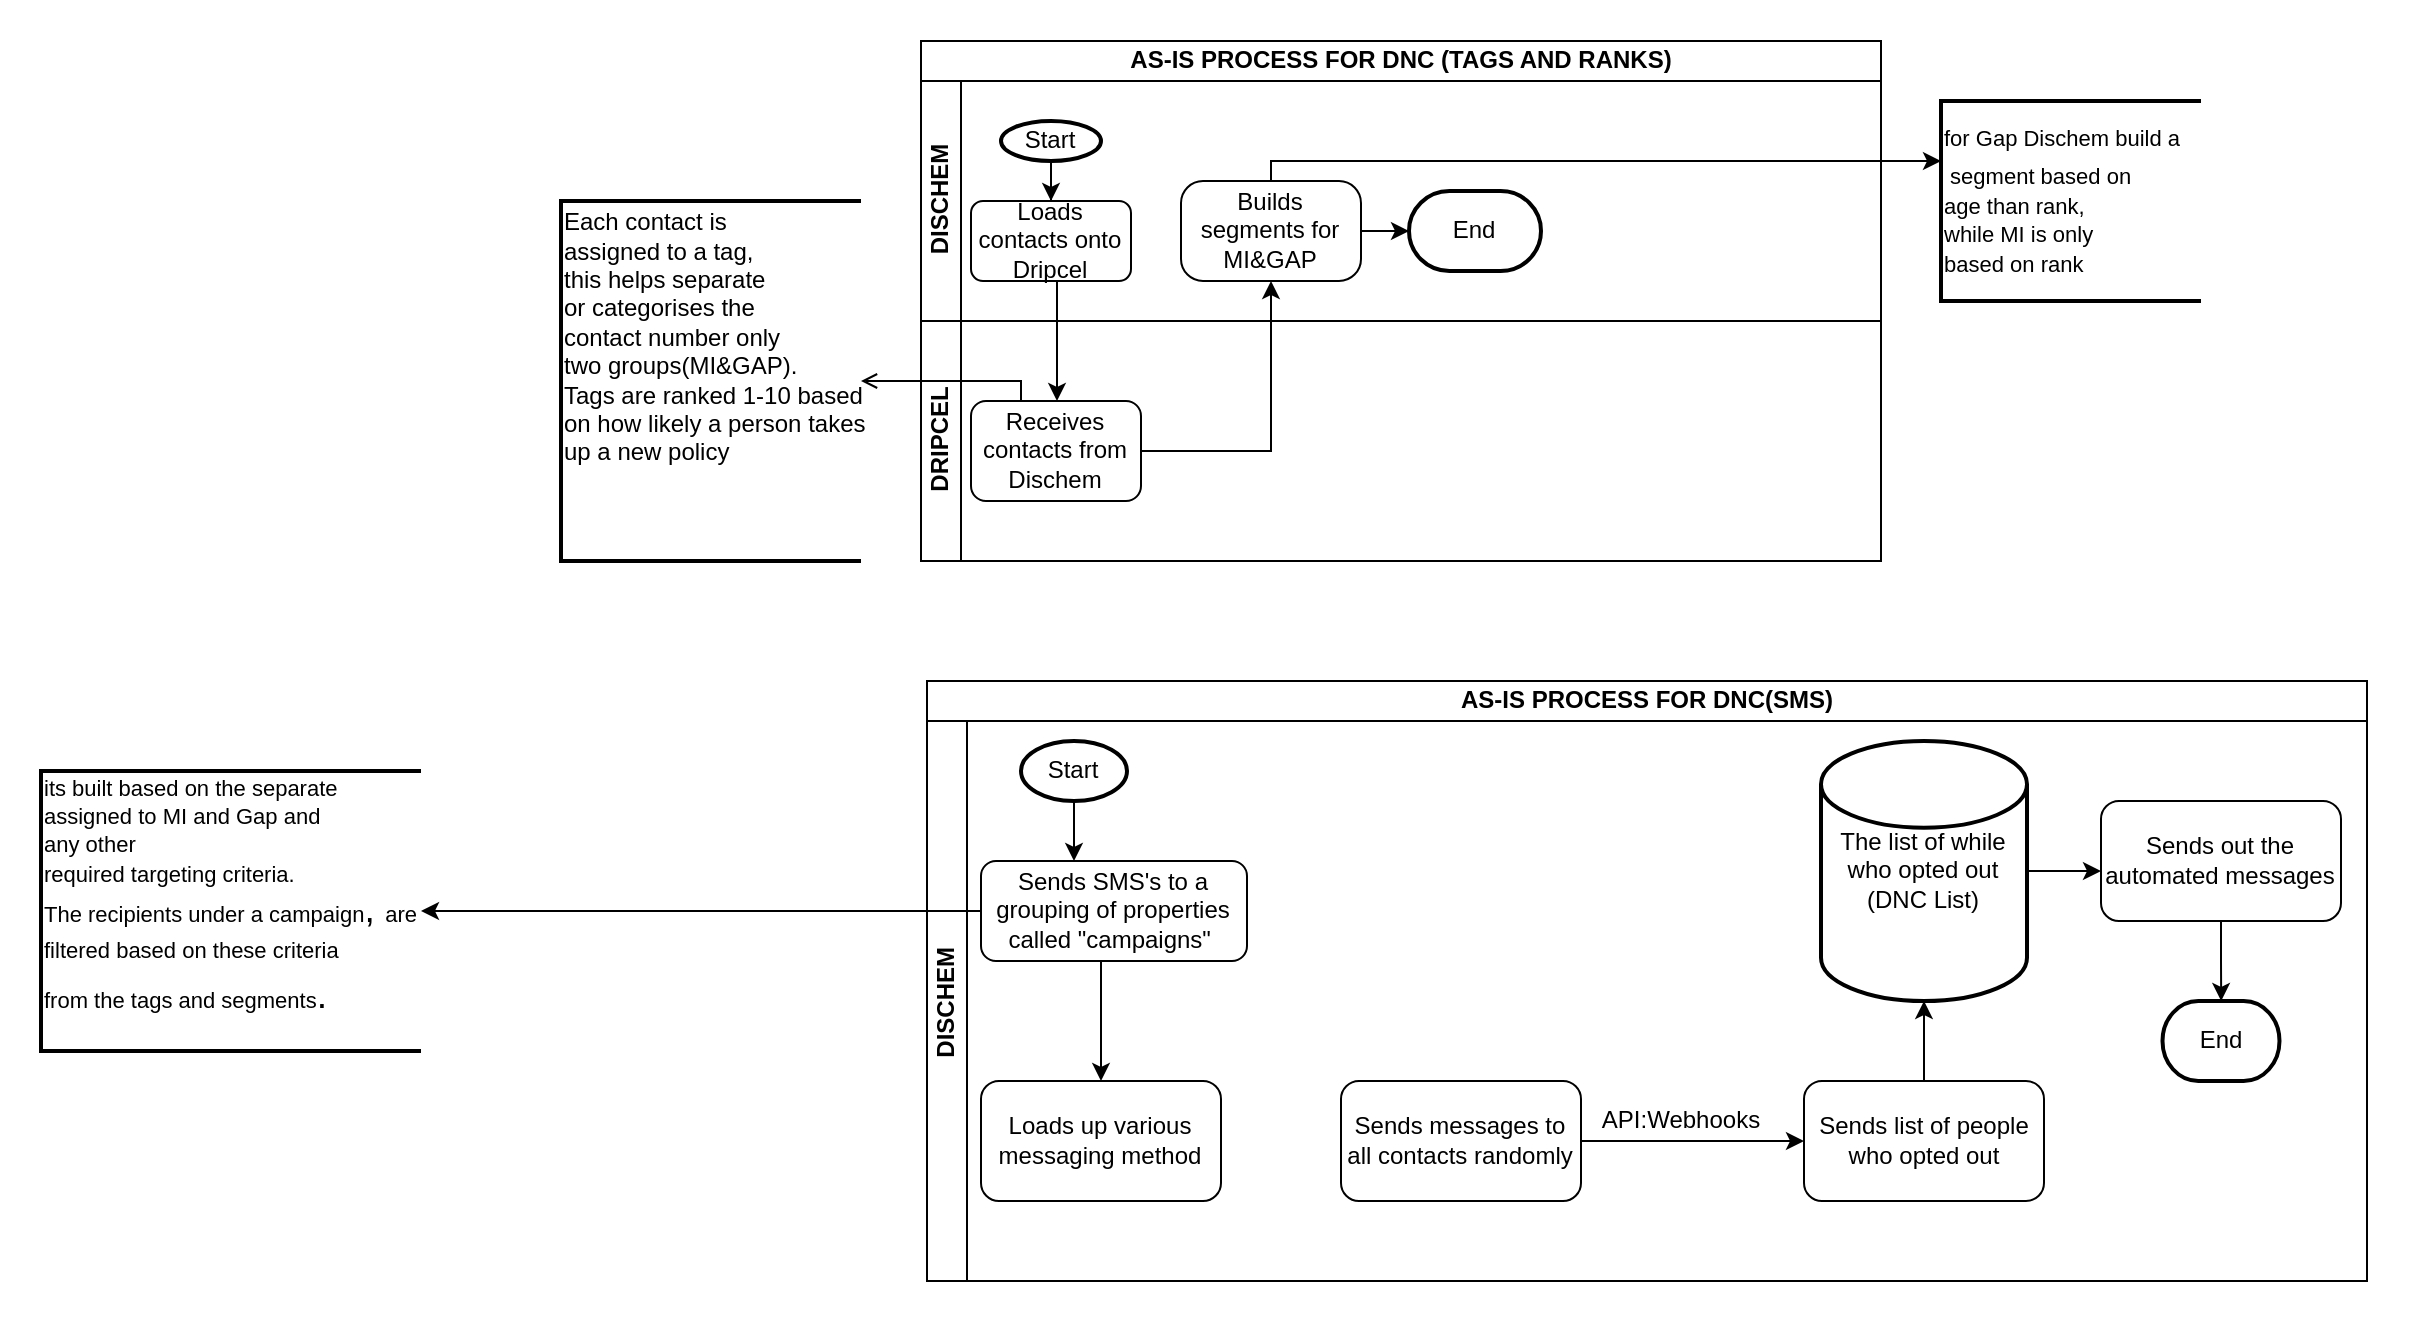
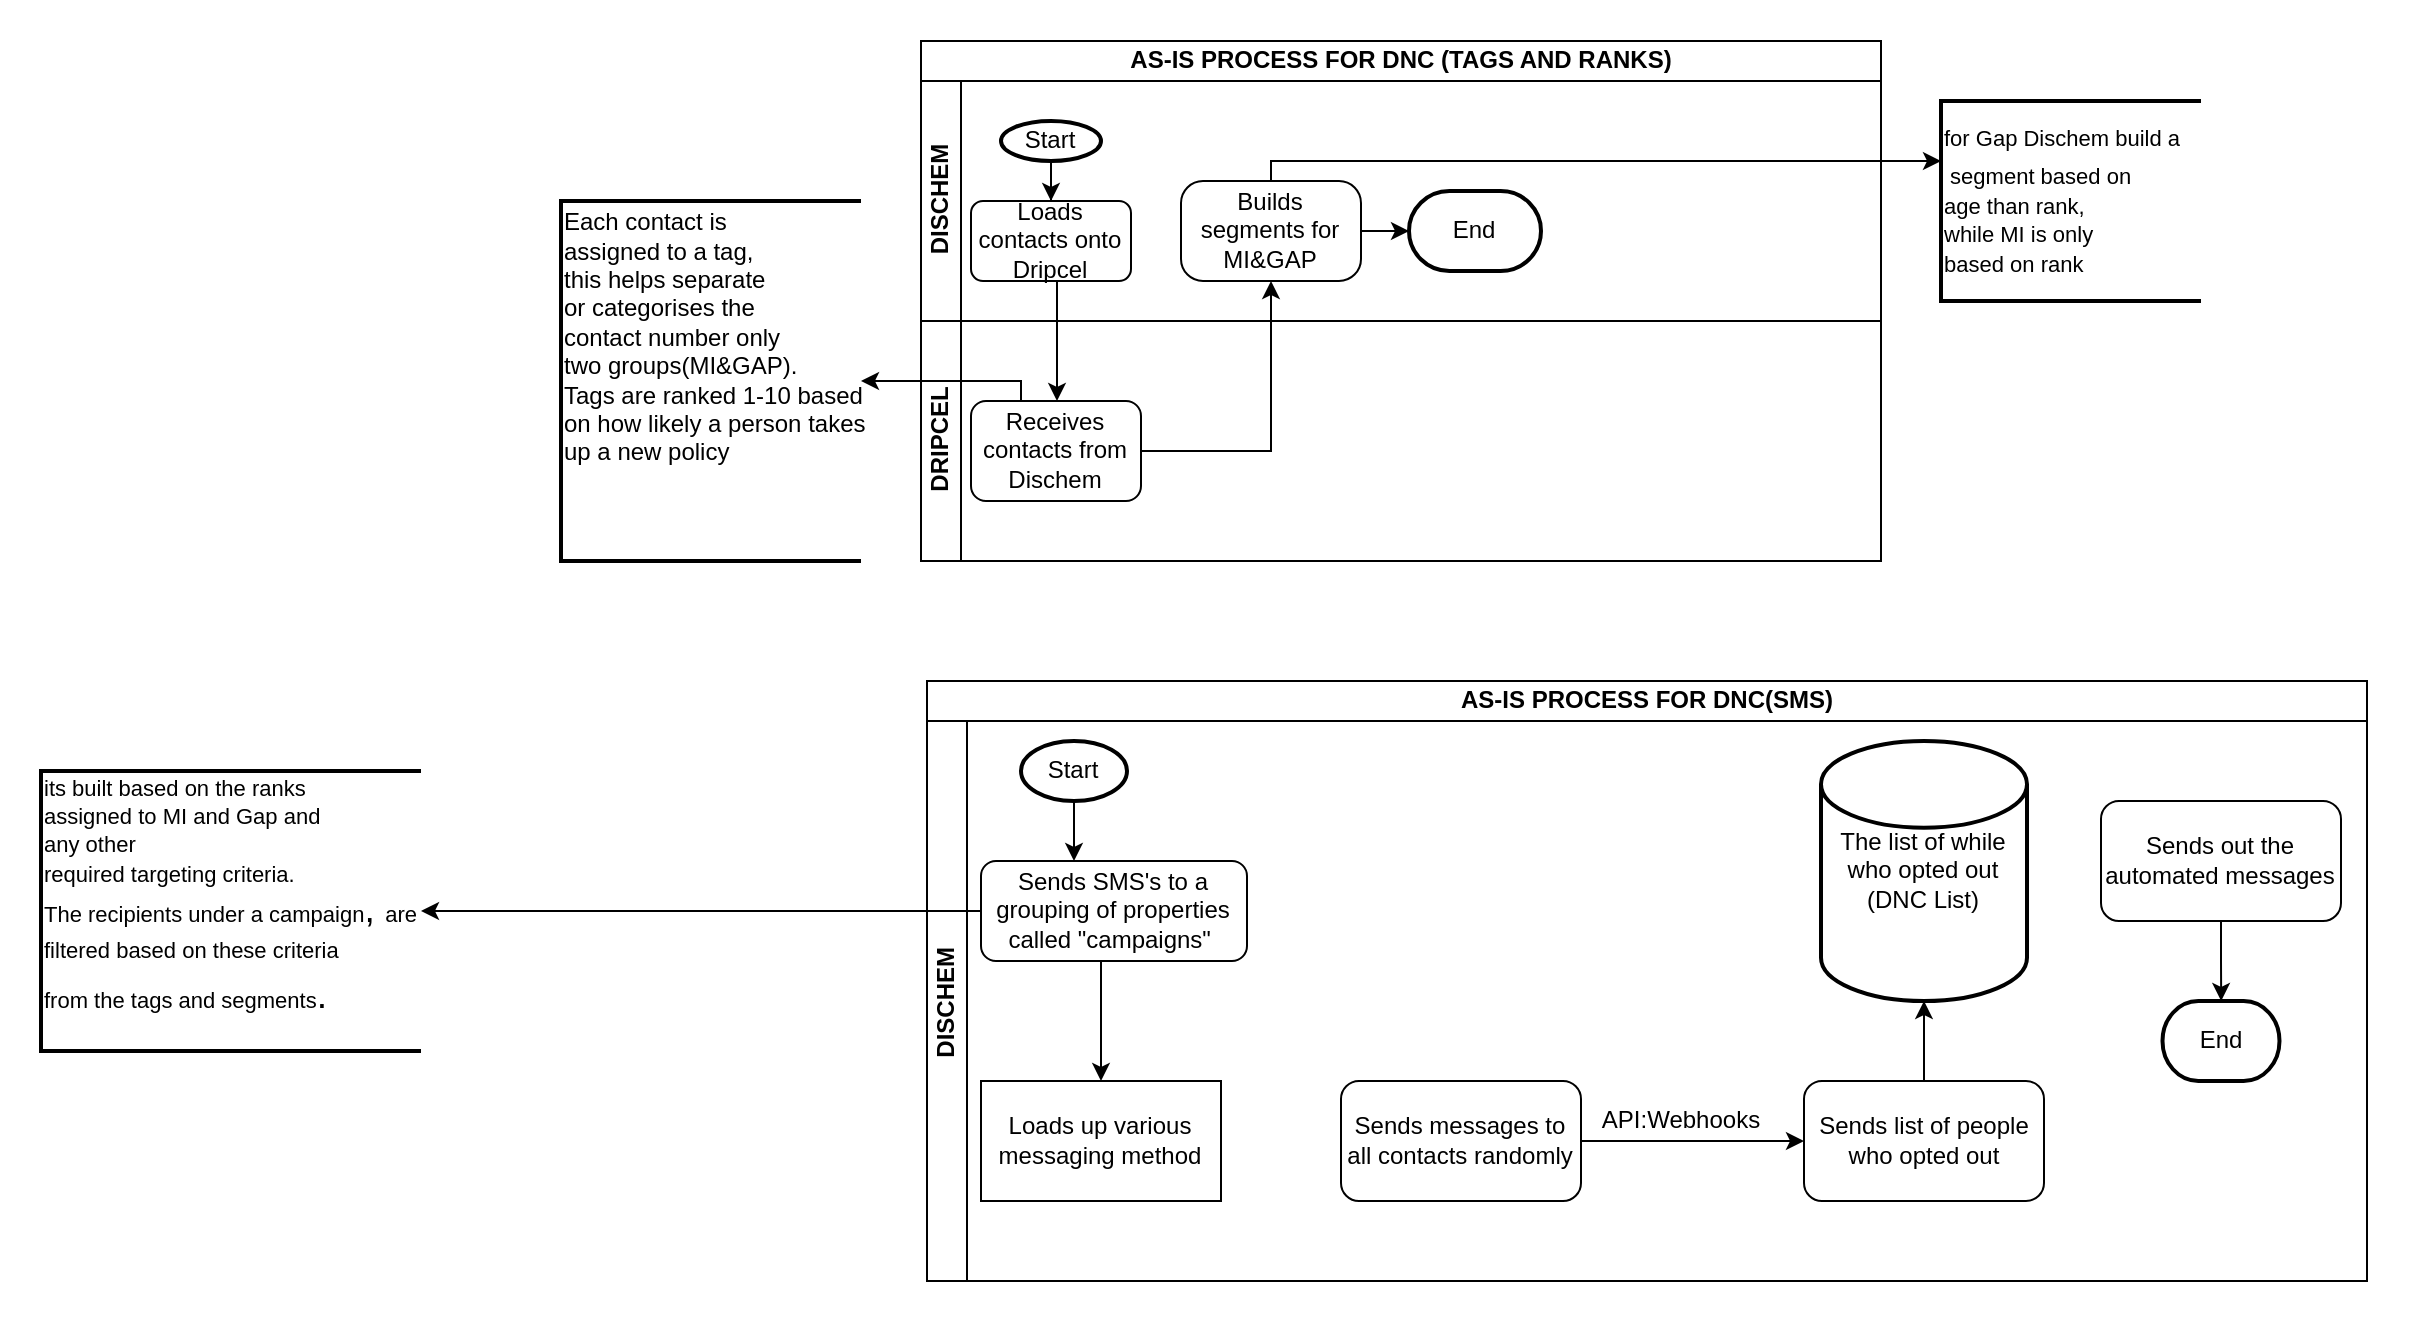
- <mxCell id="15" style="edgeStyle=orthogonalEdgeStyle;rounded=0;orthogonalLoop=1;jettySize=auto;html=1;endArrow=open;" edge="1" parent="1" source="11" target="14"><mxGeometry relative="1" as="geometry"><Array as="points"><mxPoint x="510" y="190" /></Array></mxGeometry></mxCell>
+ <mxCell id="15" style="edgeStyle=orthogonalEdgeStyle;rounded=0;orthogonalLoop=1;jettySize=auto;html=1;" edge="1" parent="1" source="11" target="14"><mxGeometry relative="1" as="geometry"><Array as="points"><mxPoint x="510" y="190" /></Array></mxGeometry></mxCell>
- <mxCell id="27" value="" style="edgeStyle=orthogonalEdgeStyle;rounded=0;orthogonalLoop=1;jettySize=auto;html=1;" edge="1" parent="19" source="28" target="33"><mxGeometry relative="1" as="geometry"><Array as="points"><mxPoint x="517" y="70" /><mxPoint x="517" y="70" /></Array></mxGeometry></mxCell>
- <mxCell id="35" value="&lt;span style=&quot;line-height: 107%; font-family: Arial, sans-serif;&quot;&gt;&lt;font style=&quot;font-size: 11px;&quot;&gt;its built based on the separate&amp;nbsp;&lt;/font&gt;&lt;/span&gt;&lt;div&gt;&lt;span style=&quot;line-height: 107%; font-family: Arial, sans-serif;&quot;&gt;&lt;font style=&quot;font-size: 11px;&quot;&gt;assigned to MI and Gap and&amp;nbsp;&lt;/font&gt;&lt;/span&gt;&lt;/div&gt;&lt;div&gt;&lt;span style=&quot;line-height: 107%; font-family: Arial, sans-serif;&quot;&gt;&lt;font style=&quot;font-size: 11px;&quot;&gt;any other&lt;br&gt;required targeting criteria.&lt;/font&gt;&lt;/span&gt;&lt;/div&gt;&lt;div&gt;&lt;span style=&quot;font-family: Arial, sans-serif; background-color: initial;&quot;&gt;&lt;font style=&quot;font-size: 11px;&quot;&gt;The recipients under a campaign&lt;/font&gt;&lt;/span&gt;&lt;span style=&quot;font-family: Arial, sans-serif; font-size: 14pt; background-color: initial;&quot;&gt;,&amp;nbsp;&lt;/span&gt;&lt;span style=&quot;text-align: justify; text-indent: -18pt; background-color: initial; line-height: 150%; font-family: Arial, sans-serif;&quot;&gt;&lt;font style=&quot;font-size: 11px;&quot;&gt;are&lt;br&gt;filtered based on these criteria&amp;nbsp;&lt;/font&gt;&lt;/span&gt;&lt;/div&gt;&lt;div&gt;&lt;span style=&quot;text-align: justify; text-indent: -18pt; background-color: initial; line-height: 150%; font-family: Arial, sans-serif;&quot;&gt;&lt;font style=&quot;font-size: 11px;&quot;&gt;from the tags and segments&lt;/font&gt;&lt;/span&gt;&lt;span style=&quot;text-align: justify; text-indent: -18pt; background-color: initial; font-size: 14pt; line-height: 150%; font-family: Arial, sans-serif;&quot;&gt;.&lt;/span&gt;&lt;/div&gt;&lt;p style=&quot;text-align:justify;text-indent:-18.0pt;&lt;br/&gt;line-height:150%;mso-list:l0 level1 lfo1&quot; class=&quot;MsoListParagraph&quot;&gt;&lt;span style=&quot;font-size:14.0pt;line-height:150%;font-family:&amp;quot;Arial&amp;quot;,sans-serif&quot;&gt;&lt;/span&gt;&lt;/p&gt;" style="strokeWidth=2;html=1;shape=mxgraph.flowchart.annotation_1;align=left;pointerEvents=1;" vertex="1" parent="1"><mxGeometry x="20" y="385" width="190" height="140" as="geometry" /></mxCell>
+ <mxCell id="35" value="&lt;span style=&quot;line-height: 107%; font-family: Arial, sans-serif;&quot;&gt;&lt;font style=&quot;font-size: 11px;&quot;&gt;its built based on the ranks&amp;nbsp;&lt;/font&gt;&lt;/span&gt;&lt;div&gt;&lt;span style=&quot;line-height: 107%; font-family: Arial, sans-serif;&quot;&gt;&lt;font style=&quot;font-size: 11px;&quot;&gt;assigned to MI and Gap and&amp;nbsp;&lt;/font&gt;&lt;/span&gt;&lt;/div&gt;&lt;div&gt;&lt;span style=&quot;line-height: 107%; font-family: Arial, sans-serif;&quot;&gt;&lt;font style=&quot;font-size: 11px;&quot;&gt;any other&lt;br&gt;required targeting criteria.&lt;/font&gt;&lt;/span&gt;&lt;/div&gt;&lt;div&gt;&lt;span style=&quot;font-family: Arial, sans-serif; background-color: initial;&quot;&gt;&lt;font style=&quot;font-size: 11px;&quot;&gt;The recipients under a campaign&lt;/font&gt;&lt;/span&gt;&lt;span style=&quot;font-family: Arial, sans-serif; font-size: 14pt; background-color: initial;&quot;&gt;,&amp;nbsp;&lt;/span&gt;&lt;span style=&quot;text-align: justify; text-indent: -18pt; background-color: initial; line-height: 150%; font-family: Arial, sans-serif;&quot;&gt;&lt;font style=&quot;font-size: 11px;&quot;&gt;are&lt;br&gt;filtered based on these criteria&amp;nbsp;&lt;/font&gt;&lt;/span&gt;&lt;/div&gt;&lt;div&gt;&lt;span style=&quot;text-align: justify; text-indent: -18pt; background-color: initial; line-height: 150%; font-family: Arial, sans-serif;&quot;&gt;&lt;font style=&quot;font-size: 11px;&quot;&gt;from the tags and segments&lt;/font&gt;&lt;/span&gt;&lt;span style=&quot;text-align: justify; text-indent: -18pt; background-color: initial; font-size: 14pt; line-height: 150%; font-family: Arial, sans-serif;&quot;&gt;.&lt;/span&gt;&lt;/div&gt;&lt;p style=&quot;text-align:justify;text-indent:-18.0pt;&lt;br/&gt;line-height:150%;mso-list:l0 level1 lfo1&quot; class=&quot;MsoListParagraph&quot;&gt;&lt;span style=&quot;font-size:14.0pt;line-height:150%;font-family:&amp;quot;Arial&amp;quot;,sans-serif&quot;&gt;&lt;/span&gt;&lt;/p&gt;" style="strokeWidth=2;html=1;shape=mxgraph.flowchart.annotation_1;align=left;pointerEvents=1;" vertex="1" parent="1"><mxGeometry x="20" y="385" width="190" height="140" as="geometry" /></mxCell>
- <mxCell id="24" value="Loads up various messaging method" style="rounded=1;whiteSpace=wrap;html=1;" vertex="1" parent="19"><mxGeometry x="27" y="180" width="120" height="60" as="geometry" /></mxCell>
+ <mxCell id="24" value="Loads up various messaging method" style="whiteSpace=wrap;html=1;rounded=0;" vertex="1" parent="19"><mxGeometry x="27" y="180" width="120" height="60" as="geometry" /></mxCell>
